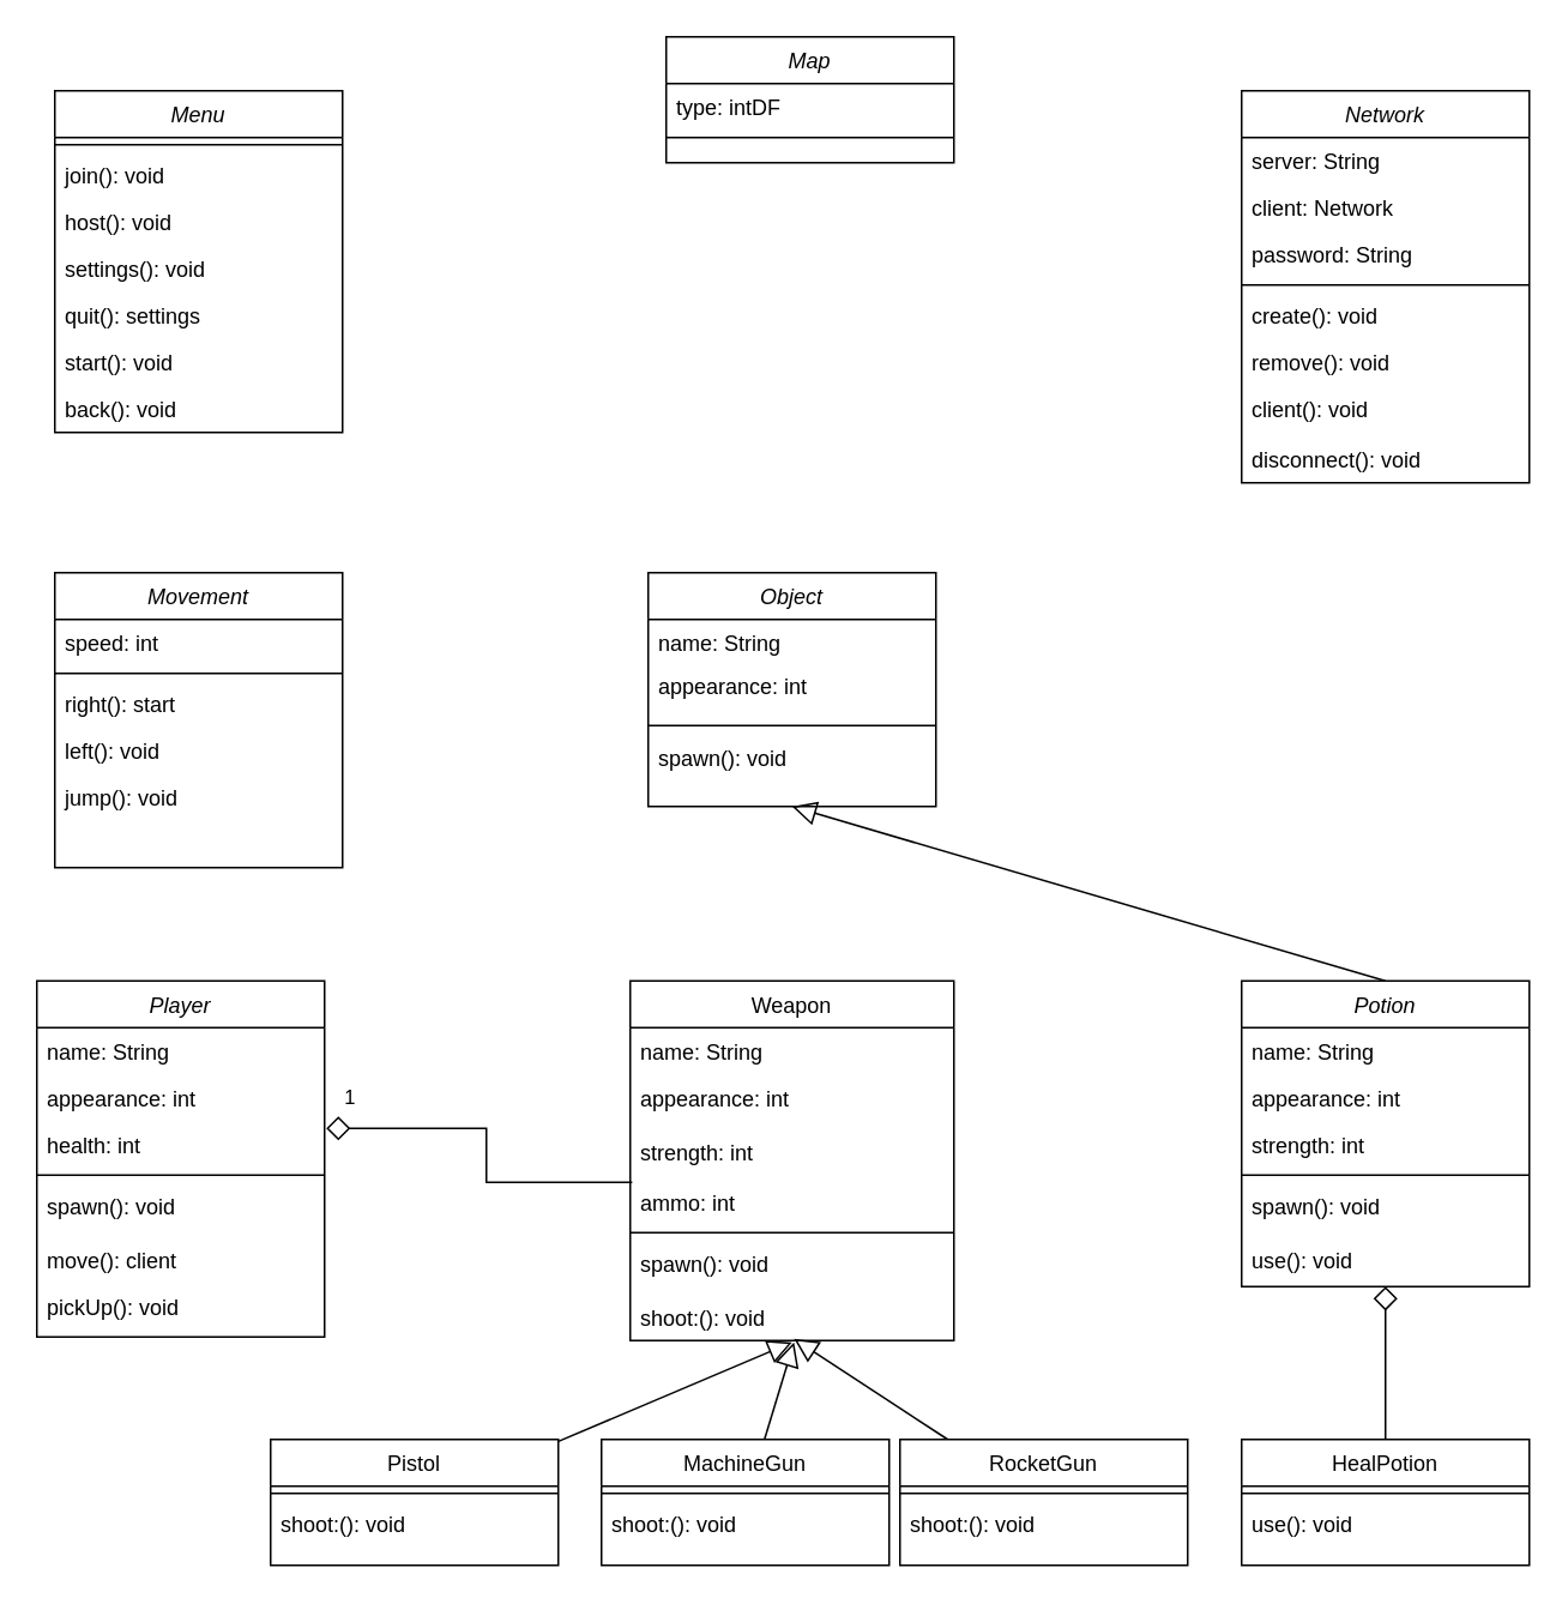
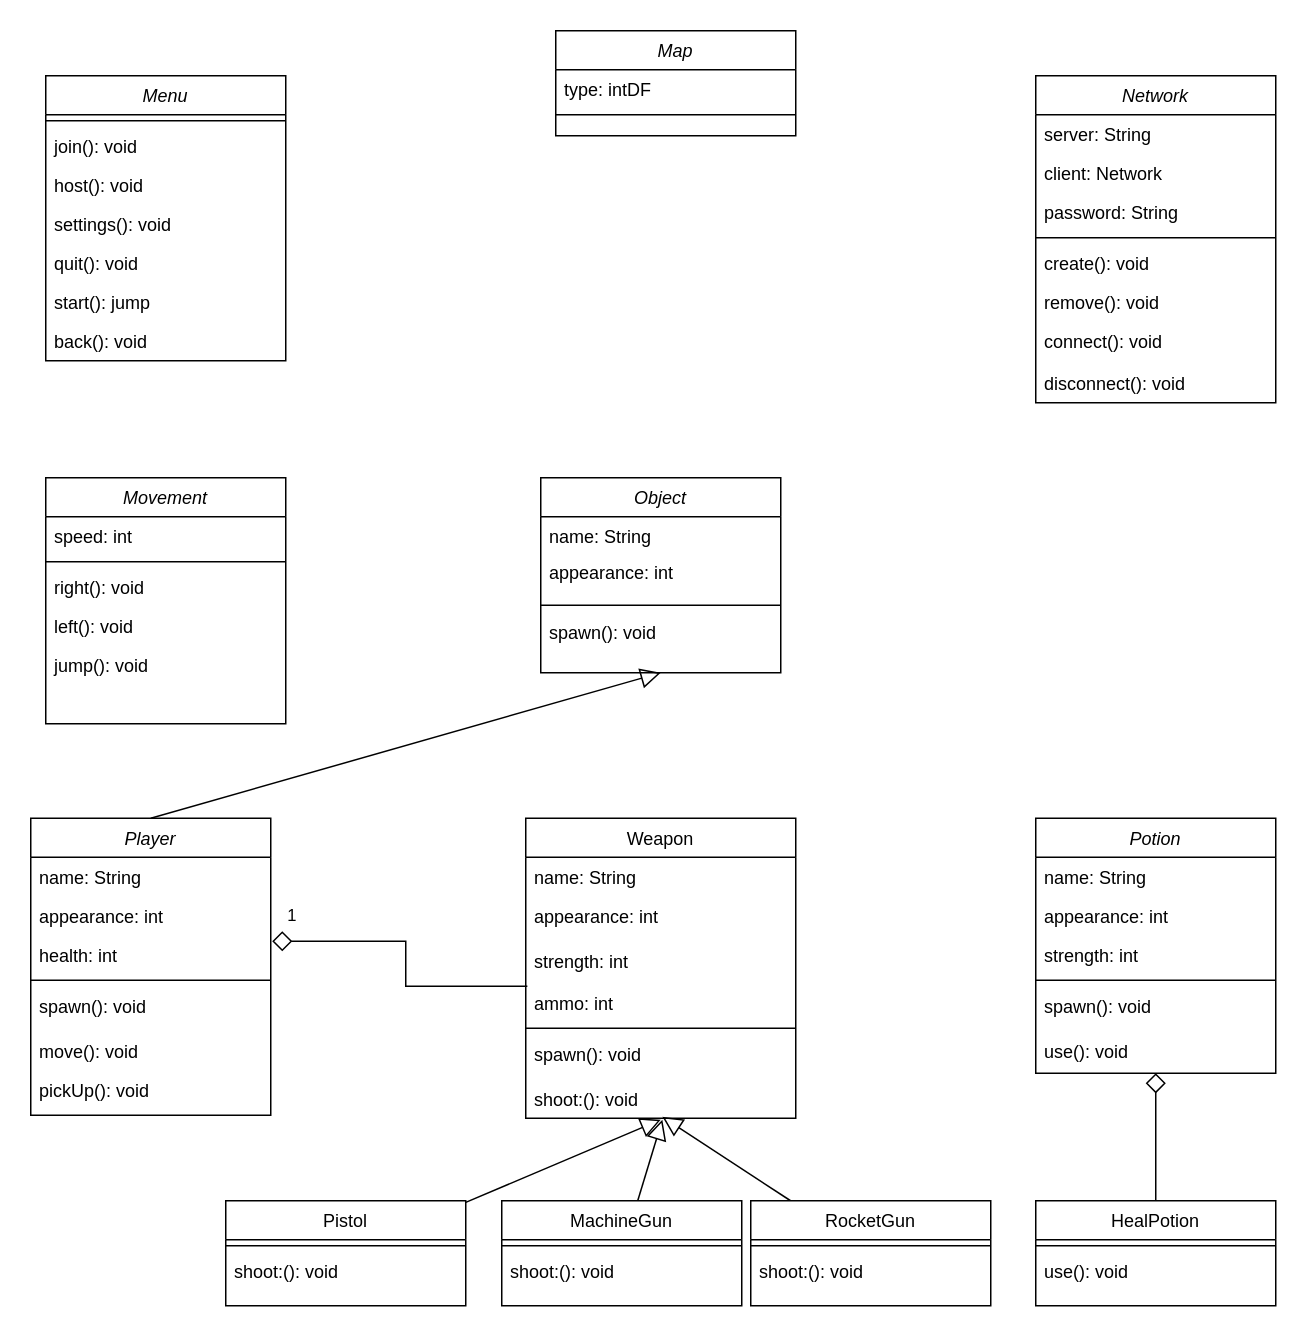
- <mxCell id="66" value="quit(): settings" style="text;align=left;verticalAlign=top;spacingLeft=4;spacingRight=4;overflow=hidden;rotatable=0;points=[[0,0.5],[1,0.5]];portConstraint=eastwest;" parent="61" vertex="1"><mxGeometry y="112" width="160" height="26" as="geometry" /></mxCell>
+ <mxCell id="66" value="quit(): void" style="text;align=left;verticalAlign=top;spacingLeft=4;spacingRight=4;overflow=hidden;rotatable=0;points=[[0,0.5],[1,0.5]];portConstraint=eastwest;" parent="61" vertex="1"><mxGeometry y="112" width="160" height="26" as="geometry" /></mxCell>
- <mxCell id="67" value="start(): void" style="text;align=left;verticalAlign=top;spacingLeft=4;spacingRight=4;overflow=hidden;rotatable=0;points=[[0,0.5],[1,0.5]];portConstraint=eastwest;" parent="61" vertex="1"><mxGeometry y="138" width="160" height="26" as="geometry" /></mxCell>
+ <mxCell id="67" value="start(): jump" style="text;align=left;verticalAlign=top;spacingLeft=4;spacingRight=4;overflow=hidden;rotatable=0;points=[[0,0.5],[1,0.5]];portConstraint=eastwest;" parent="61" vertex="1"><mxGeometry y="138" width="160" height="26" as="geometry" /></mxCell>
- <mxCell id="12" value="client(): void" style="text;align=left;verticalAlign=top;spacingLeft=4;spacingRight=4;overflow=hidden;rotatable=0;points=[[0,0.5],[1,0.5]];portConstraint=eastwest;" parent="5" vertex="1"><mxGeometry y="164" width="160" height="28" as="geometry" /></mxCell>
+ <mxCell id="12" value="connect(): void" style="text;align=left;verticalAlign=top;spacingLeft=4;spacingRight=4;overflow=hidden;rotatable=0;points=[[0,0.5],[1,0.5]];portConstraint=eastwest;" parent="5" vertex="1"><mxGeometry y="164" width="160" height="28" as="geometry" /></mxCell>
- <mxCell id="72" value="right(): start" style="text;align=left;verticalAlign=top;spacingLeft=4;spacingRight=4;overflow=hidden;rotatable=0;points=[[0,0.5],[1,0.5]];portConstraint=eastwest;" parent="69" vertex="1"><mxGeometry y="60" width="160" height="26" as="geometry" /></mxCell>
+ <mxCell id="72" value="right(): void" style="text;align=left;verticalAlign=top;spacingLeft=4;spacingRight=4;overflow=hidden;rotatable=0;points=[[0,0.5],[1,0.5]];portConstraint=eastwest;" parent="69" vertex="1"><mxGeometry y="60" width="160" height="26" as="geometry" /></mxCell>
+ <mxCell id="19" style="edgeStyle=none;rounded=0;orthogonalLoop=1;jettySize=auto;html=1;entryX=0.5;entryY=1;entryDx=0;entryDy=0;endArrow=block;endFill=0;endSize=11;targetPerimeterSpacing=6;exitX=0.5;exitY=0;exitDx=0;exitDy=0;" parent="1" source="20" target="14" edge="1"><mxGeometry relative="1" as="geometry" /></mxCell>
- <mxCell id="49" style="edgeStyle=none;rounded=0;orthogonalLoop=1;jettySize=auto;html=1;entryX=0.5;entryY=1;entryDx=0;entryDy=0;endArrow=block;endFill=0;endSize=11;targetPerimeterSpacing=6;exitX=0.5;exitY=0;exitDx=0;exitDy=0;" parent="1" source="50" target="14" edge="1"><mxGeometry relative="1" as="geometry" /></mxCell>
- <mxCell id="26" value="move(): client" style="text;align=left;verticalAlign=top;spacingLeft=4;spacingRight=4;overflow=hidden;rotatable=0;points=[[0,0.5],[1,0.5]];portConstraint=eastwest;" parent="20" vertex="1"><mxGeometry y="142" width="160" height="26" as="geometry" /></mxCell>
+ <mxCell id="26" value="move(): void" style="text;align=left;verticalAlign=top;spacingLeft=4;spacingRight=4;overflow=hidden;rotatable=0;points=[[0,0.5],[1,0.5]];portConstraint=eastwest;" parent="20" vertex="1"><mxGeometry y="142" width="160" height="26" as="geometry" /></mxCell>
